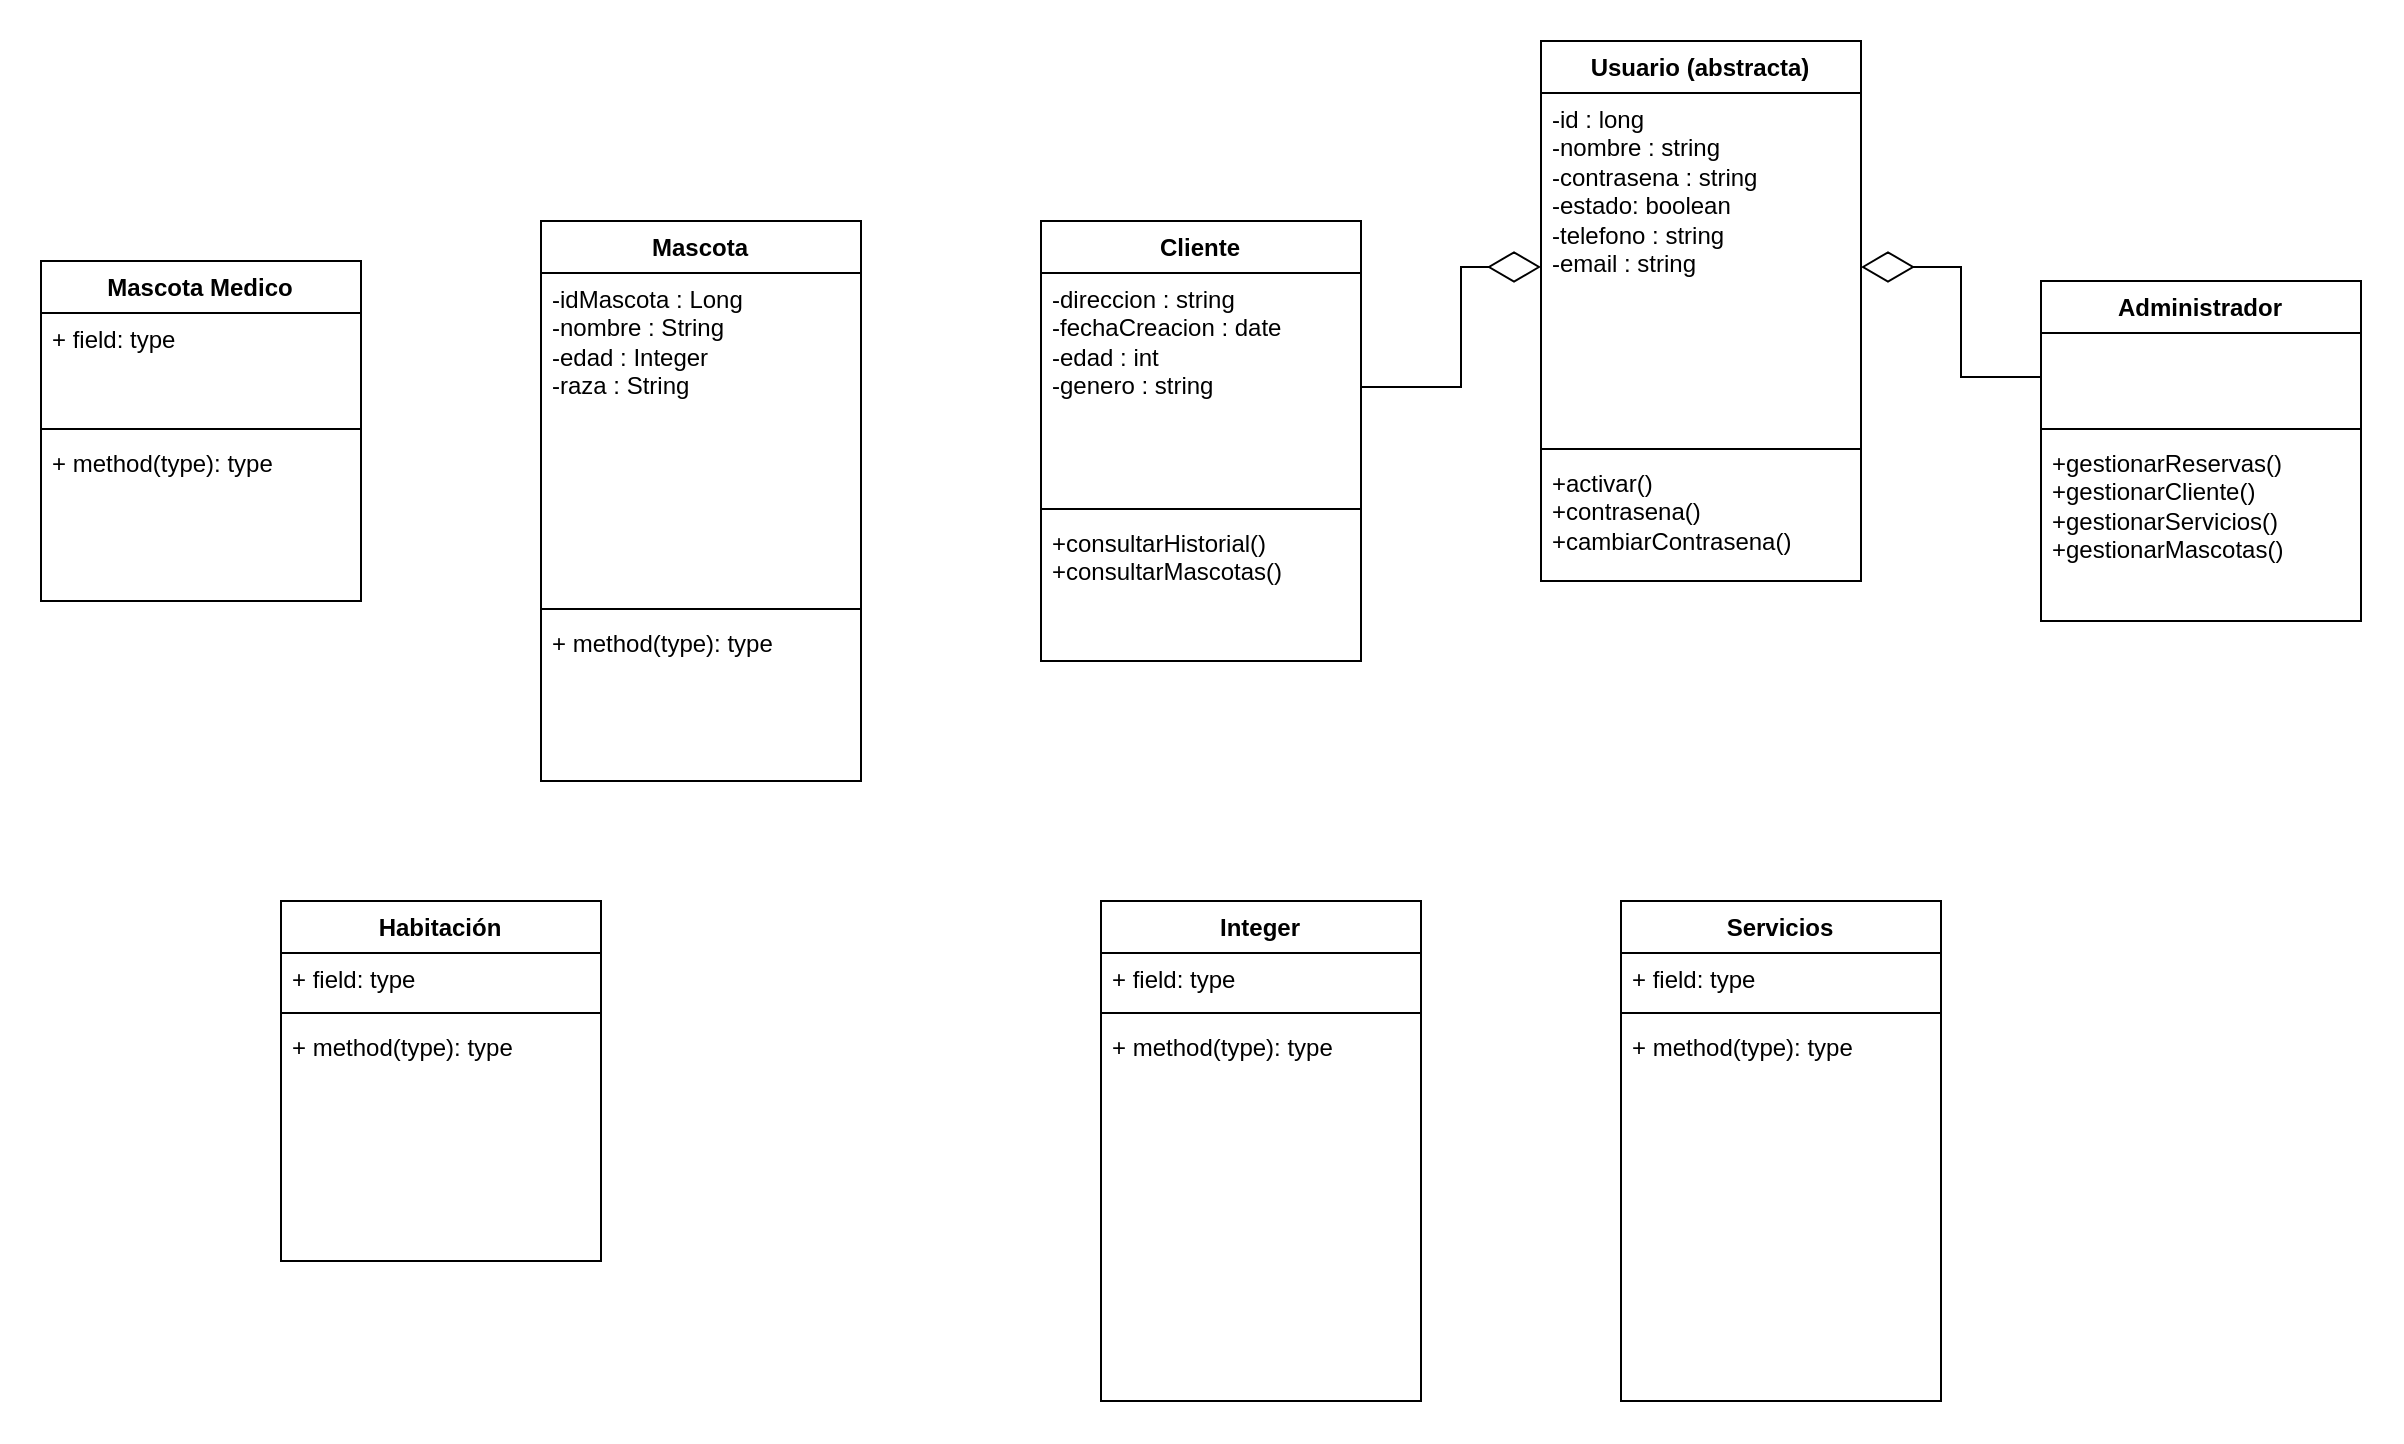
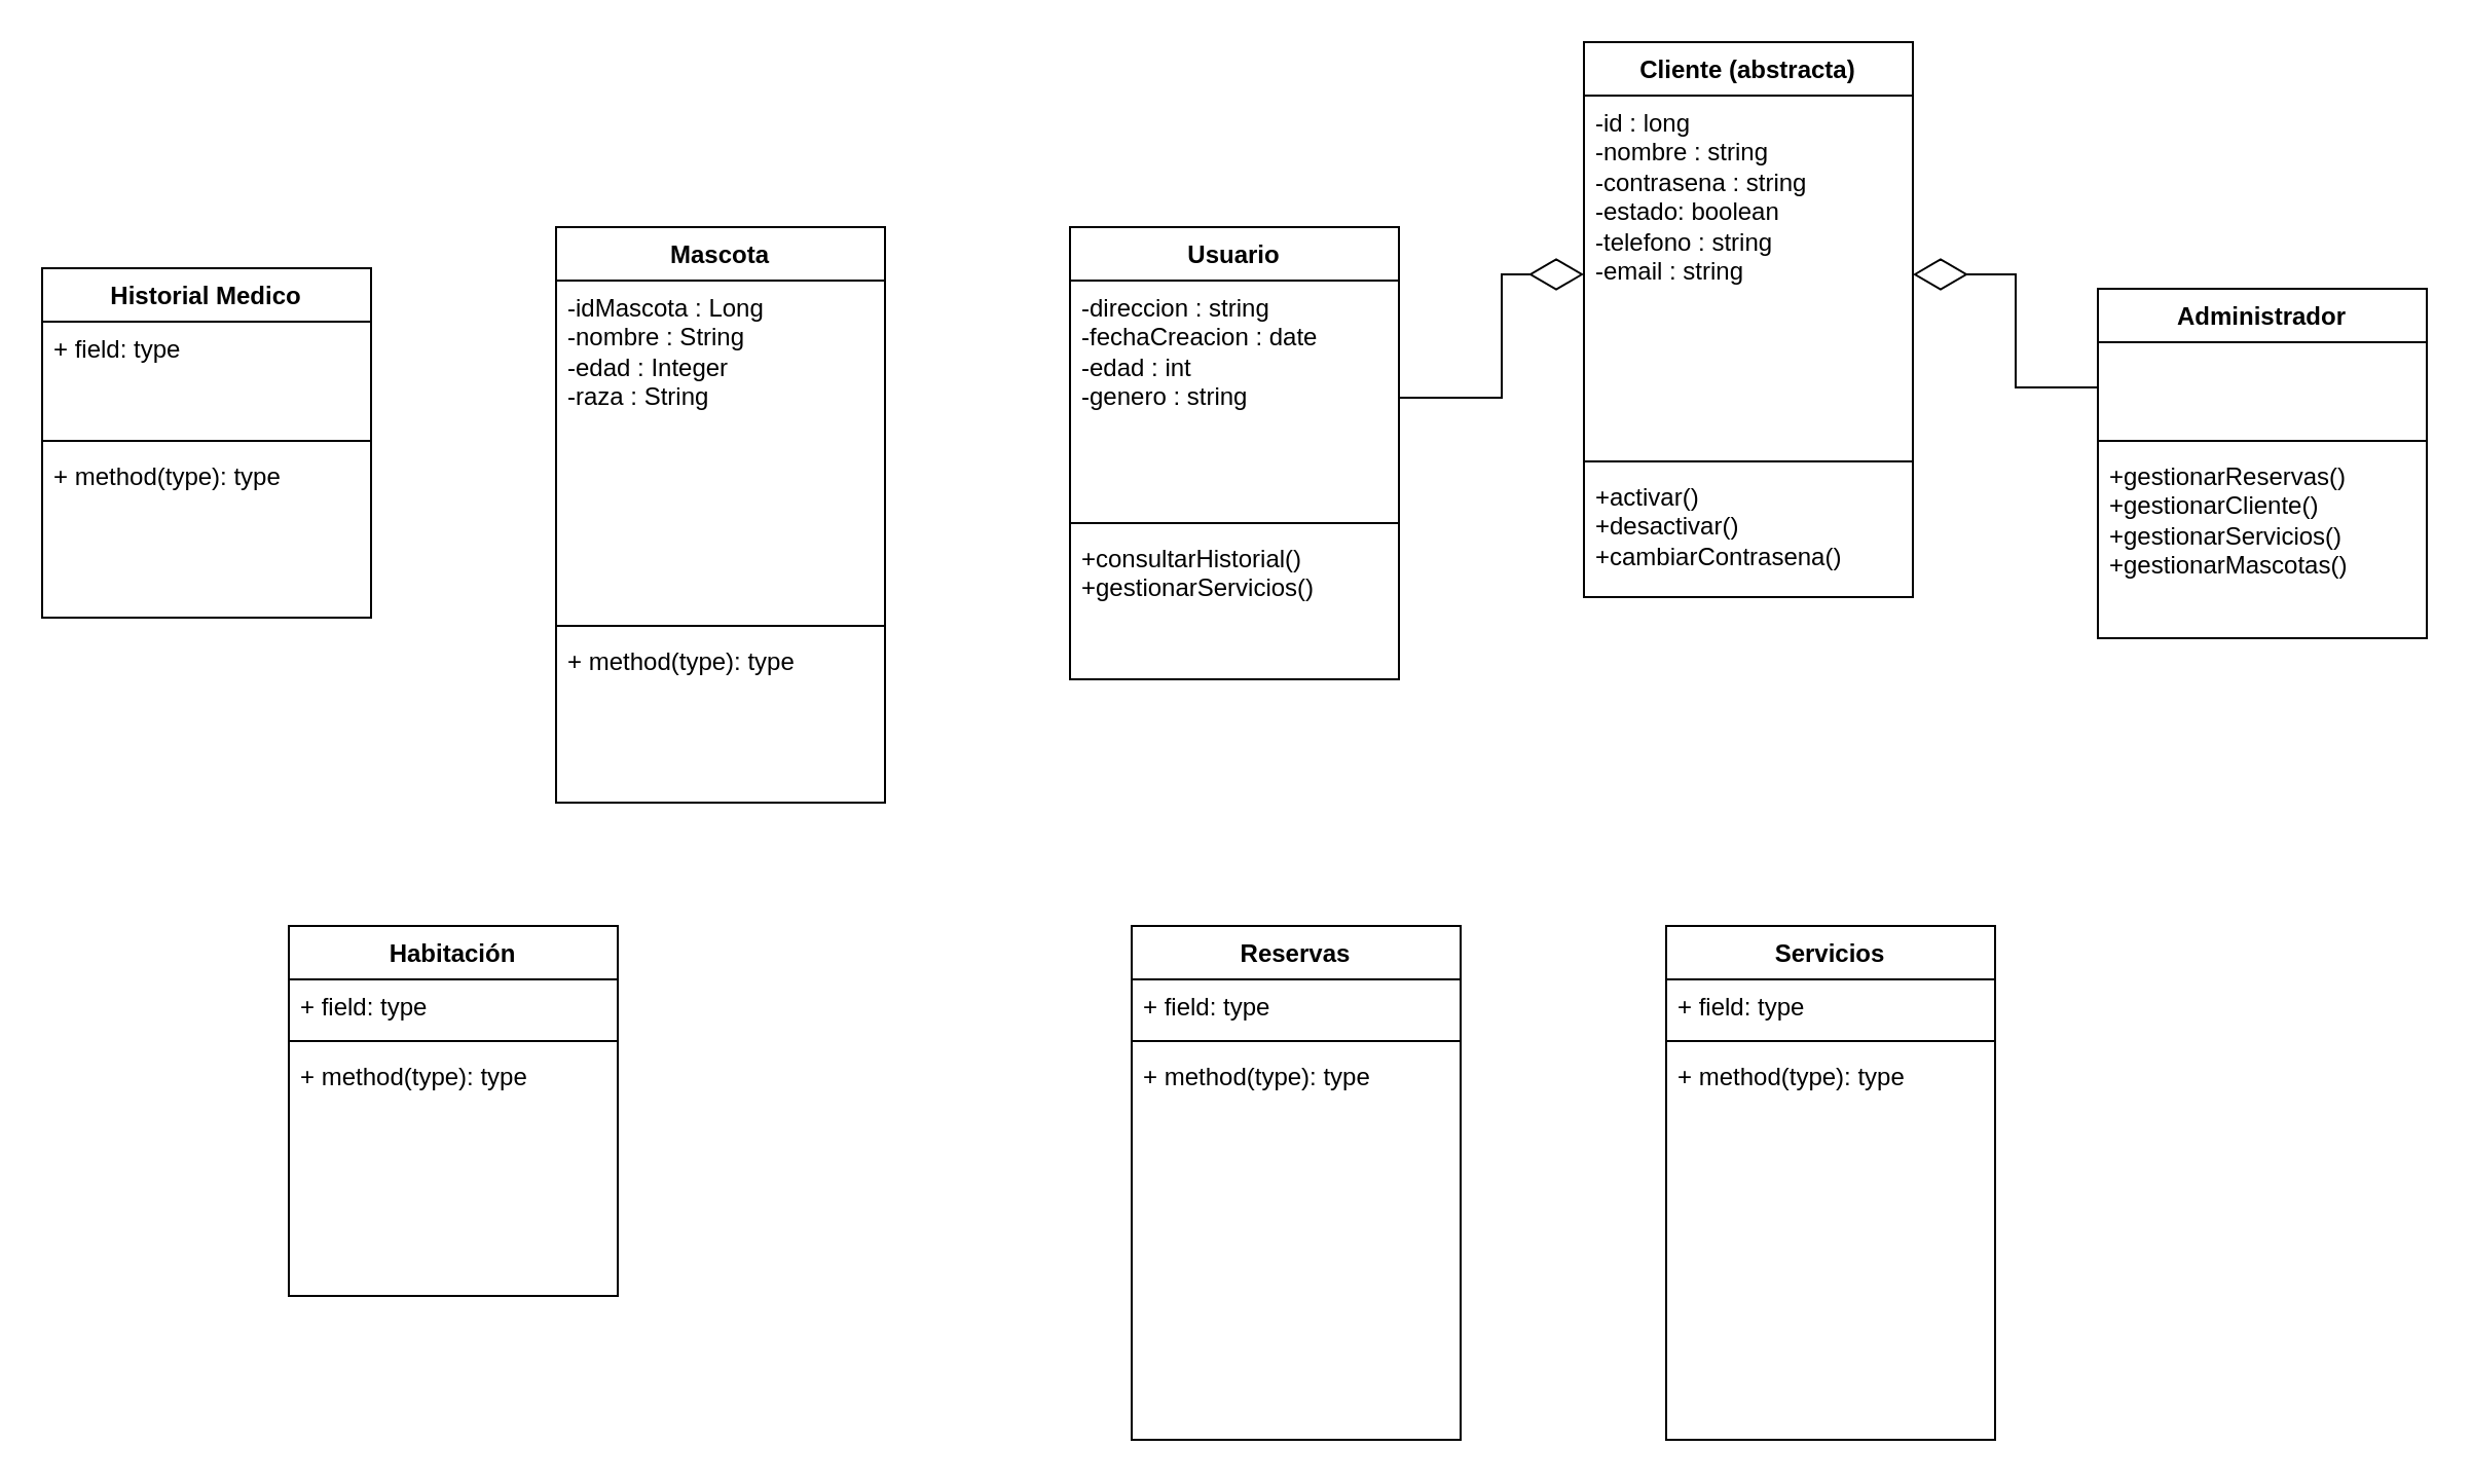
- <mxCell id="18" value="Usuario (abstracta)" style="swimlane;fontStyle=1;align=center;verticalAlign=top;childLayout=stackLayout;horizontal=1;startSize=26;horizontalStack=0;resizeParent=1;resizeParentMax=0;resizeLast=0;collapsible=1;marginBottom=0;whiteSpace=wrap;html=1;" vertex="1" parent="1"><mxGeometry x="770" y="20" width="160" height="270" as="geometry" /></mxCell>
+ <mxCell id="18" value="Cliente (abstracta)" style="swimlane;fontStyle=1;align=center;verticalAlign=top;childLayout=stackLayout;horizontal=1;startSize=26;horizontalStack=0;resizeParent=1;resizeParentMax=0;resizeLast=0;collapsible=1;marginBottom=0;whiteSpace=wrap;html=1;" vertex="1" parent="1"><mxGeometry x="770" y="20" width="160" height="270" as="geometry" /></mxCell>
- <mxCell id="26" value="Cliente" style="swimlane;fontStyle=1;align=center;verticalAlign=top;childLayout=stackLayout;horizontal=1;startSize=26;horizontalStack=0;resizeParent=1;resizeParentMax=0;resizeLast=0;collapsible=1;marginBottom=0;whiteSpace=wrap;html=1;" vertex="1" parent="1"><mxGeometry x="520" y="110" width="160" height="220" as="geometry"><mxRectangle x="730" y="380" width="80" height="30" as="alternateBounds" /></mxGeometry></mxCell>
+ <mxCell id="26" value="Usuario" style="swimlane;fontStyle=1;align=center;verticalAlign=top;childLayout=stackLayout;horizontal=1;startSize=26;horizontalStack=0;resizeParent=1;resizeParentMax=0;resizeLast=0;collapsible=1;marginBottom=0;whiteSpace=wrap;html=1;" vertex="1" parent="1"><mxGeometry x="520" y="110" width="160" height="220" as="geometry"><mxRectangle x="730" y="380" width="80" height="30" as="alternateBounds" /></mxGeometry></mxCell>
- <mxCell id="22" value="Mascota Medico" style="swimlane;fontStyle=1;align=center;verticalAlign=top;childLayout=stackLayout;horizontal=1;startSize=26;horizontalStack=0;resizeParent=1;resizeParentMax=0;resizeLast=0;collapsible=1;marginBottom=0;whiteSpace=wrap;html=1;" vertex="1" parent="1"><mxGeometry x="20" y="130" width="160" height="170" as="geometry" /></mxCell>
+ <mxCell id="22" value="Historial Medico" style="swimlane;fontStyle=1;align=center;verticalAlign=top;childLayout=stackLayout;horizontal=1;startSize=26;horizontalStack=0;resizeParent=1;resizeParentMax=0;resizeLast=0;collapsible=1;marginBottom=0;whiteSpace=wrap;html=1;" vertex="1" parent="1"><mxGeometry x="20" y="130" width="160" height="170" as="geometry" /></mxCell>
- <mxCell id="21" value="+activar()&lt;div&gt;+contrasena()&lt;/div&gt;&lt;div&gt;+cambiarContrasena()&lt;/div&gt;" style="text;strokeColor=none;fillColor=none;align=left;verticalAlign=top;spacingLeft=4;spacingRight=4;overflow=hidden;rotatable=0;points=[[0,0.5],[1,0.5]];portConstraint=eastwest;whiteSpace=wrap;html=1;" vertex="1" parent="18"><mxGeometry y="208" width="160" height="62" as="geometry" /></mxCell>
+ <mxCell id="21" value="+activar()&lt;div&gt;+desactivar()&lt;/div&gt;&lt;div&gt;+cambiarContrasena()&lt;/div&gt;" style="text;strokeColor=none;fillColor=none;align=left;verticalAlign=top;spacingLeft=4;spacingRight=4;overflow=hidden;rotatable=0;points=[[0,0.5],[1,0.5]];portConstraint=eastwest;whiteSpace=wrap;html=1;" vertex="1" parent="18"><mxGeometry y="208" width="160" height="62" as="geometry" /></mxCell>
- <mxCell id="29" value="+consultarHistorial()&lt;div&gt;+consultarMascotas()&lt;/div&gt;" style="text;strokeColor=none;fillColor=none;align=left;verticalAlign=top;spacingLeft=4;spacingRight=4;overflow=hidden;rotatable=0;points=[[0,0.5],[1,0.5]];portConstraint=eastwest;whiteSpace=wrap;html=1;" vertex="1" parent="26"><mxGeometry y="148" width="160" height="72" as="geometry" /></mxCell>
+ <mxCell id="29" value="+consultarHistorial()&lt;div&gt;+gestionarServicios()&lt;/div&gt;" style="text;strokeColor=none;fillColor=none;align=left;verticalAlign=top;spacingLeft=4;spacingRight=4;overflow=hidden;rotatable=0;points=[[0,0.5],[1,0.5]];portConstraint=eastwest;whiteSpace=wrap;html=1;" vertex="1" parent="26"><mxGeometry y="148" width="160" height="72" as="geometry" /></mxCell>
- <mxCell id="14" value="&lt;div&gt;Integer&lt;/div&gt;" style="swimlane;fontStyle=1;align=center;verticalAlign=top;childLayout=stackLayout;horizontal=1;startSize=26;horizontalStack=0;resizeParent=1;resizeParentMax=0;resizeLast=0;collapsible=1;marginBottom=0;whiteSpace=wrap;html=1;" vertex="1" parent="1"><mxGeometry x="550" y="450" width="160" height="250" as="geometry" /></mxCell>
+ <mxCell id="14" value="&lt;div&gt;Reservas&lt;/div&gt;" style="swimlane;fontStyle=1;align=center;verticalAlign=top;childLayout=stackLayout;horizontal=1;startSize=26;horizontalStack=0;resizeParent=1;resizeParentMax=0;resizeLast=0;collapsible=1;marginBottom=0;whiteSpace=wrap;html=1;" vertex="1" parent="1"><mxGeometry x="550" y="450" width="160" height="250" as="geometry" /></mxCell>
